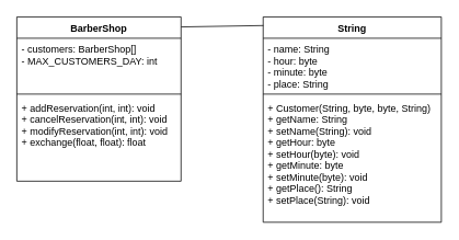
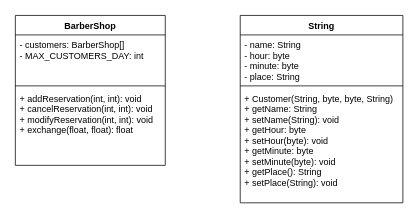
- <mxCell id="10" value="" style="endArrow=none;html=1;exitX=1.001;exitY=0.061;exitDx=0;exitDy=0;exitPerimeter=0;entryX=0.001;entryY=0.042;entryDx=0;entryDy=0;entryPerimeter=0;" parent="1" source="2" target="6" edge="1"><mxGeometry width="50" height="50" relative="1" as="geometry"><mxPoint x="230" y="70" as="sourcePoint" /><mxPoint x="321" y="30" as="targetPoint" /></mxGeometry></mxCell>
